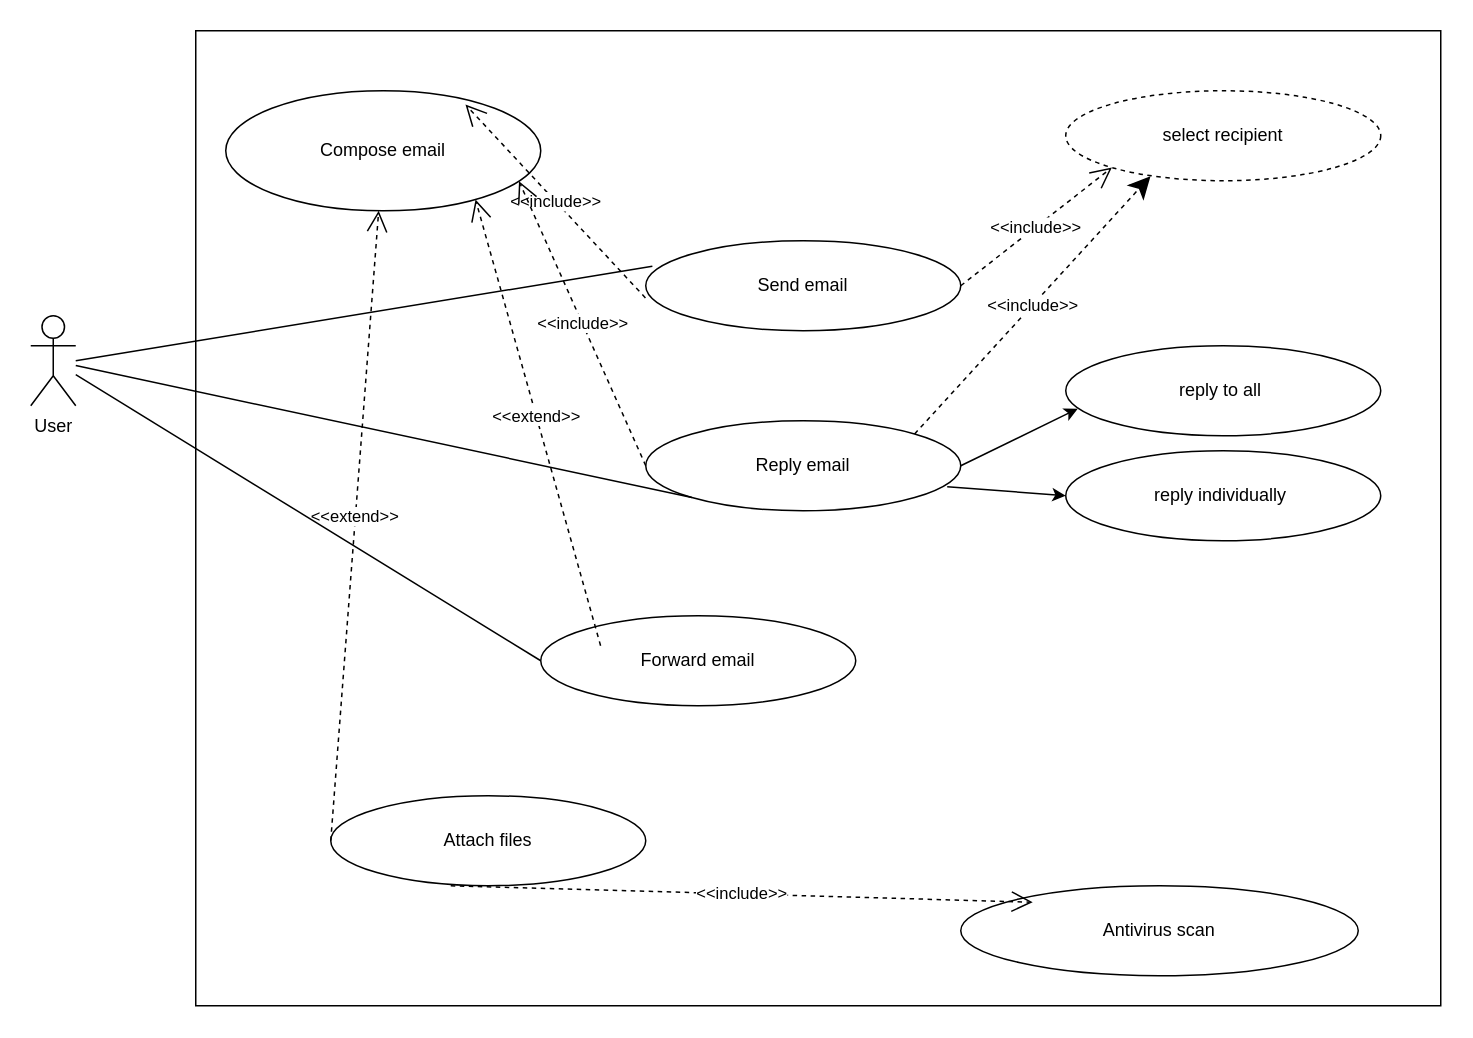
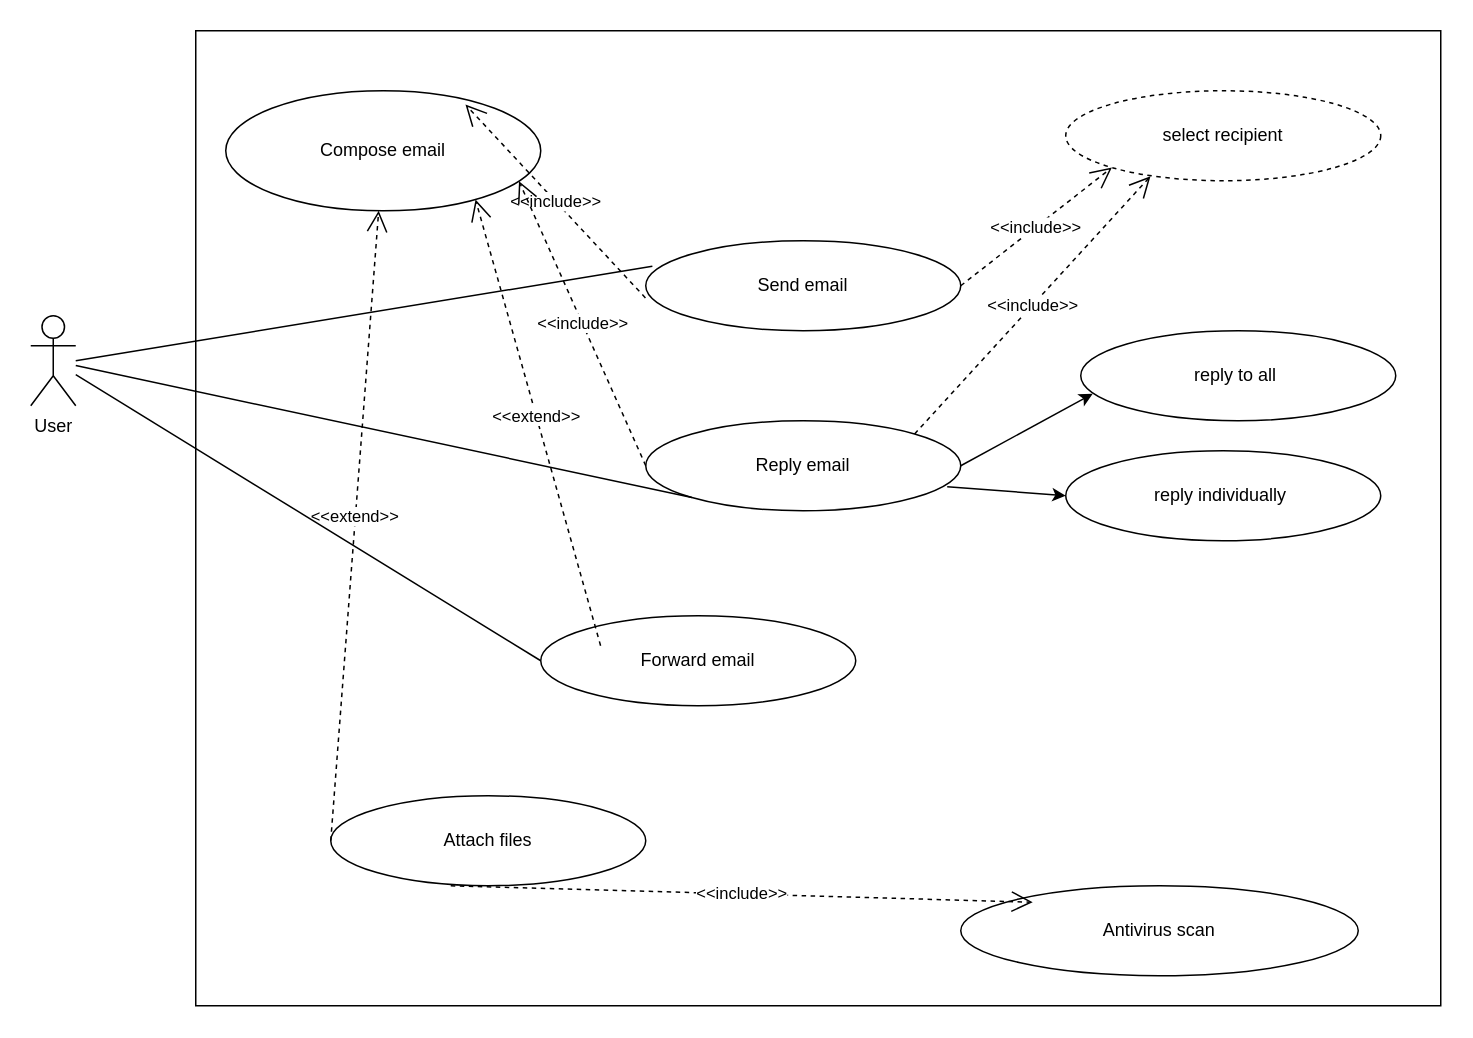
- <mxCell id="23" value="&amp;lt;&amp;lt;include&amp;gt;&amp;gt;" style="endArrow=classic;endSize=12;dashed=1;html=1;rounded=0;exitX=1;exitY=0;exitDx=0;exitDy=0;entryX=0.269;entryY=0.95;entryDx=0;entryDy=0;entryPerimeter=0;" edge="1" parent="1" source="6" target="15"><mxGeometry width="160" relative="1" as="geometry"><mxPoint x="650" y="190" as="sourcePoint" /><mxPoint x="761" y="191" as="targetPoint" /></mxGeometry></mxCell>
+ <mxCell id="23" value="&amp;lt;&amp;lt;include&amp;gt;&amp;gt;" style="endArrow=open;endSize=12;dashed=1;html=1;rounded=0;exitX=1;exitY=0;exitDx=0;exitDy=0;entryX=0.269;entryY=0.95;entryDx=0;entryDy=0;entryPerimeter=0;" edge="1" parent="1" source="6" target="15"><mxGeometry width="160" relative="1" as="geometry"><mxPoint x="650" y="190" as="sourcePoint" /><mxPoint x="761" y="191" as="targetPoint" /></mxGeometry></mxCell>
- <mxCell id="17" value="reply to all&amp;nbsp;" style="ellipse;whiteSpace=wrap;html=1;" vertex="1" parent="1"><mxGeometry x="710" y="230" width="210" height="60" as="geometry" /></mxCell>
+ <mxCell id="17" value="reply to all&amp;nbsp;" style="ellipse;whiteSpace=wrap;html=1;" vertex="1" parent="1"><mxGeometry x="720" y="220" width="210" height="60" as="geometry" /></mxCell>
